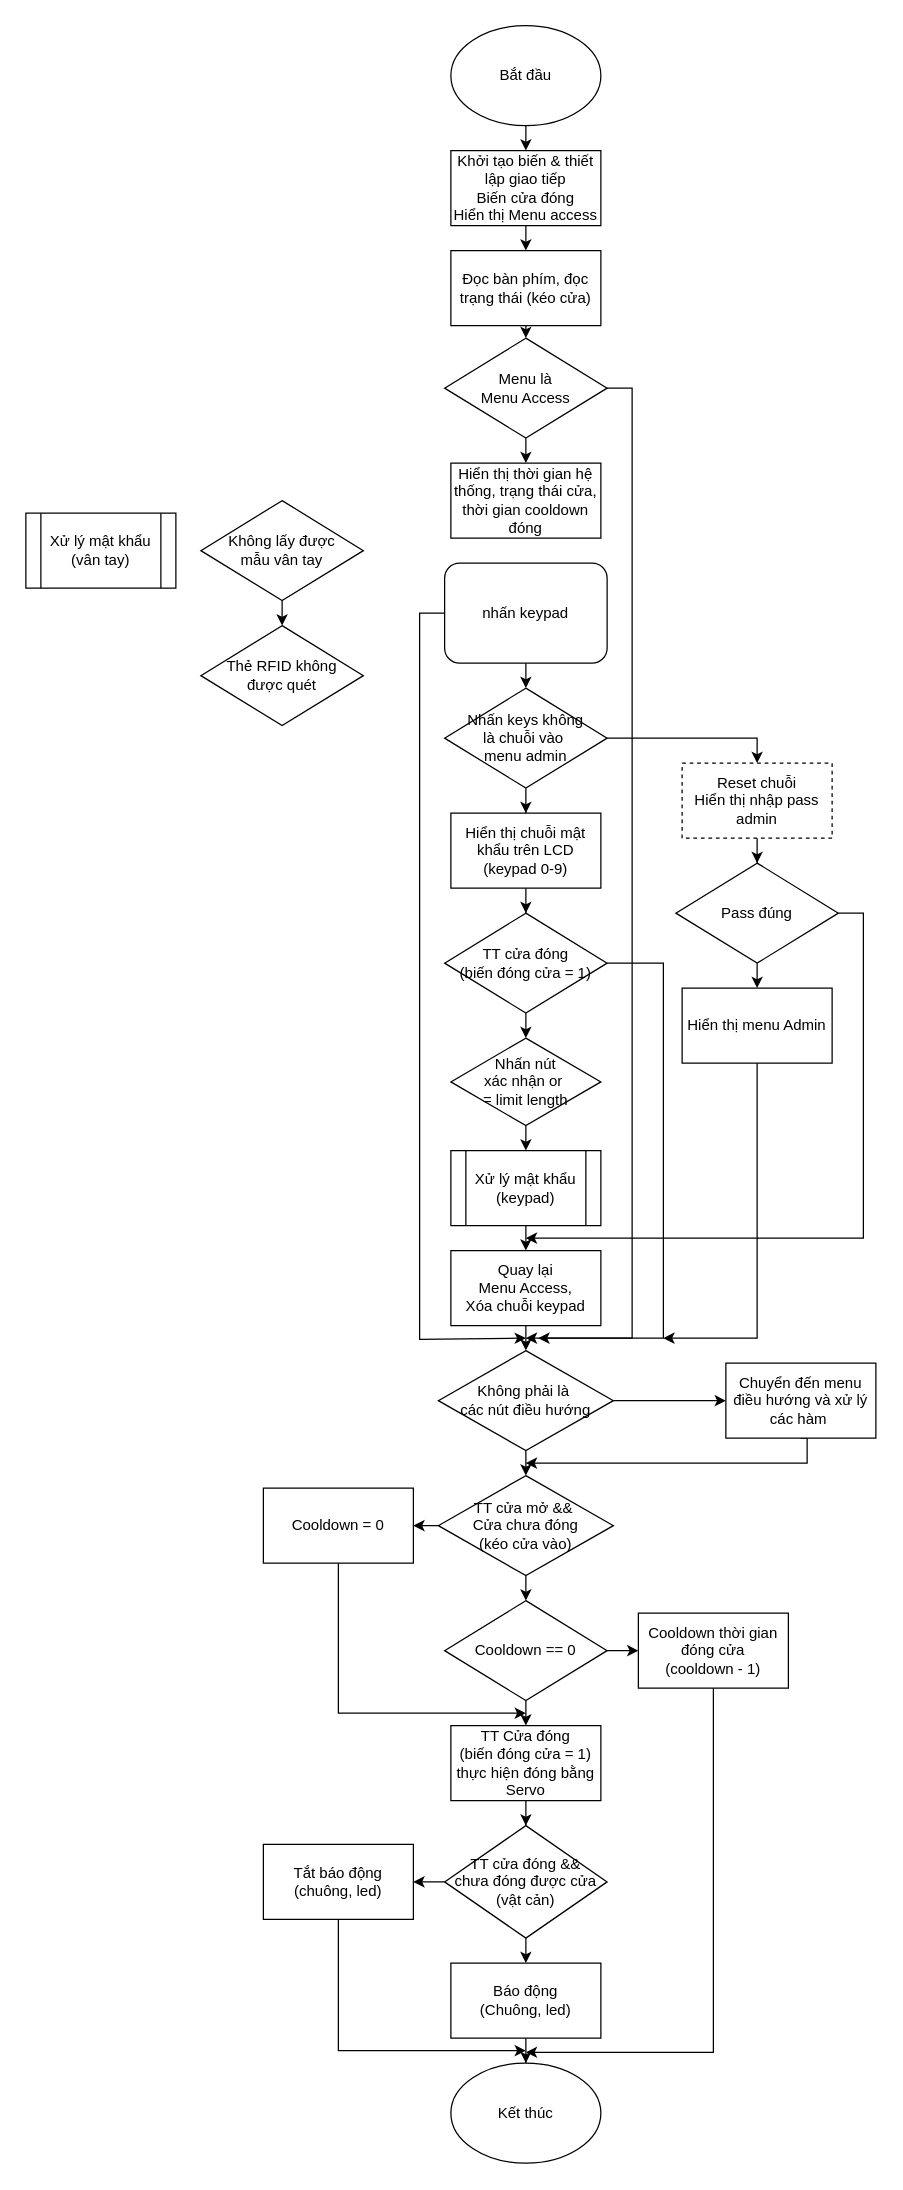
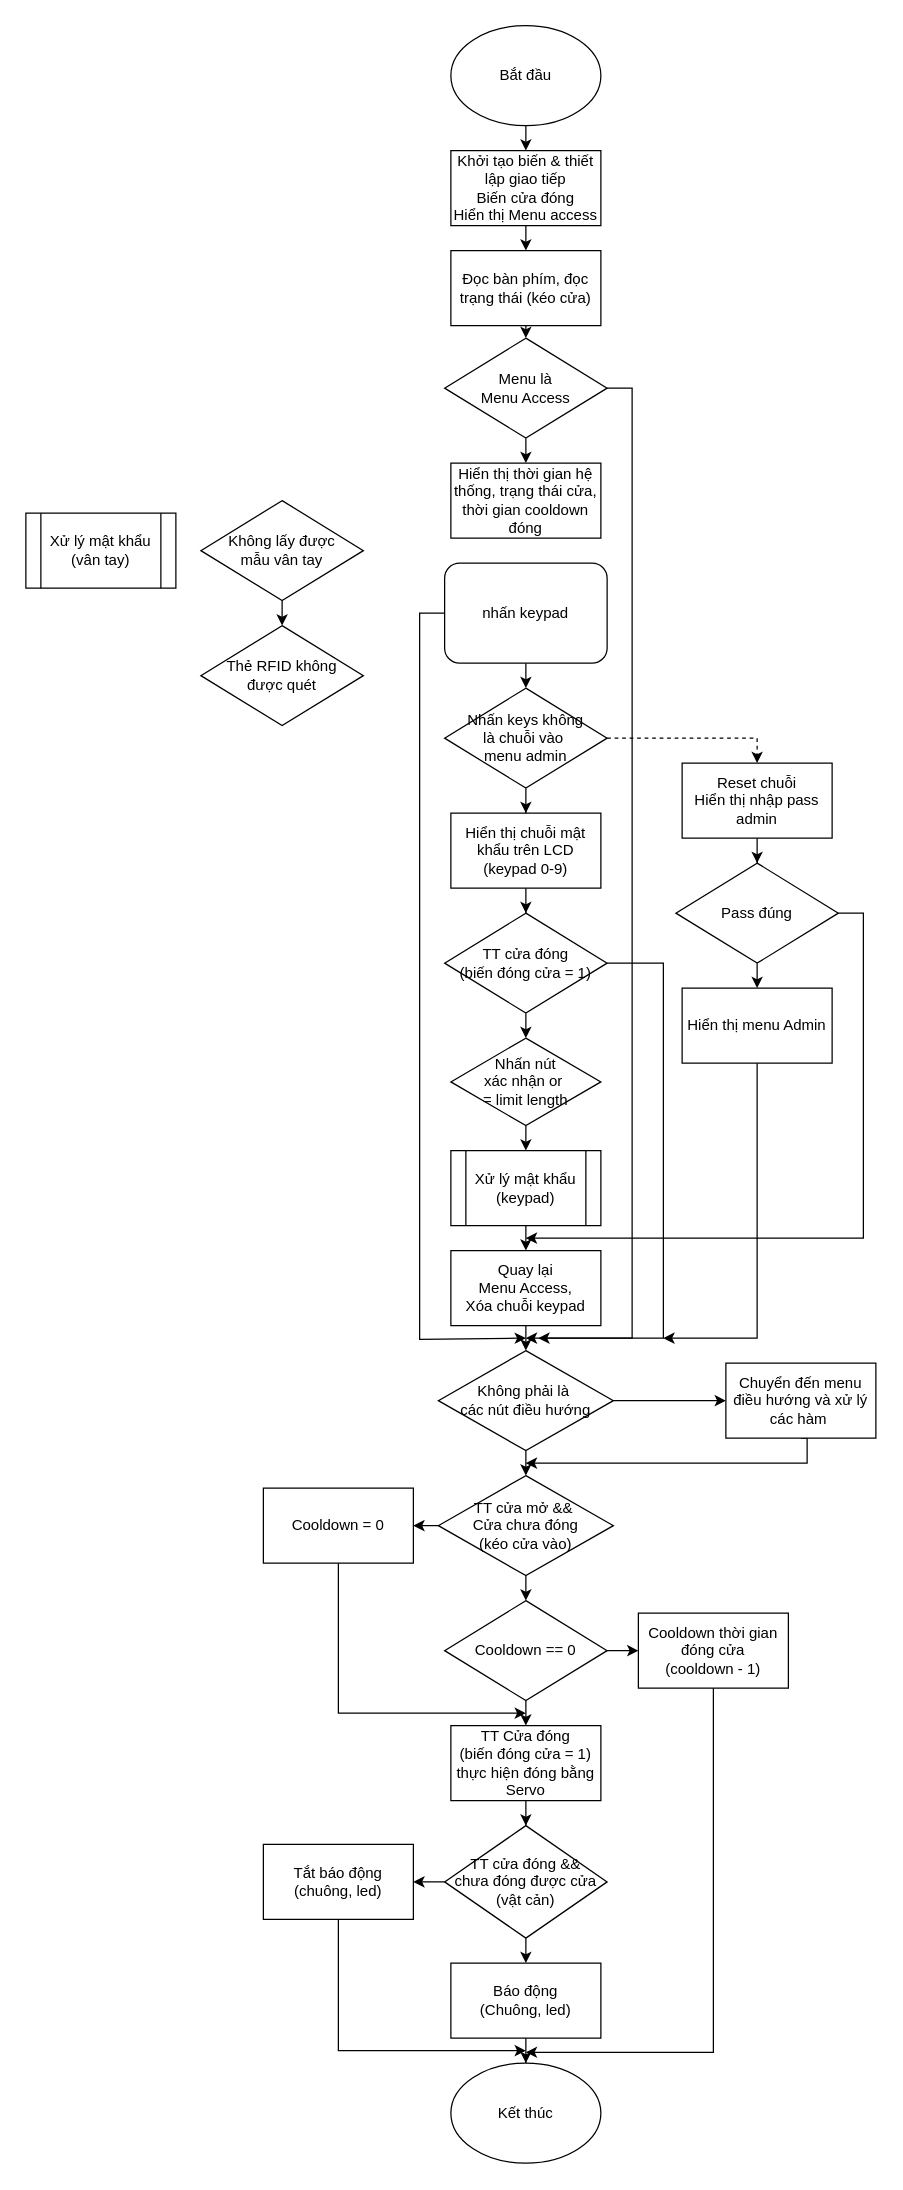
- <mxCell id="20" style="edgeStyle=orthogonalEdgeStyle;rounded=0;orthogonalLoop=1;jettySize=auto;html=1;entryX=0.5;entryY=0;entryDx=0;entryDy=0;" parent="1" source="21" target="52" edge="1"><mxGeometry relative="1" as="geometry" /></mxCell>
+ <mxCell id="20" style="edgeStyle=orthogonalEdgeStyle;rounded=0;orthogonalLoop=1;jettySize=auto;html=1;entryX=0.5;entryY=0;entryDx=0;entryDy=0;dashed=1;" parent="1" source="21" target="52" edge="1"><mxGeometry relative="1" as="geometry" /></mxCell>
- <mxCell id="52" value="Reset chuỗi&lt;br&gt;Hiển thị nhập pass admin" style="rounded=0;whiteSpace=wrap;html=1;dashed=1;" parent="1" vertex="1"><mxGeometry x="545" y="610" width="120" height="60" as="geometry" /></mxCell>
+ <mxCell id="52" value="Reset chuỗi&lt;br&gt;Hiển thị nhập pass admin" style="rounded=0;whiteSpace=wrap;html=1;" parent="1" vertex="1"><mxGeometry x="545" y="610" width="120" height="60" as="geometry" /></mxCell>
